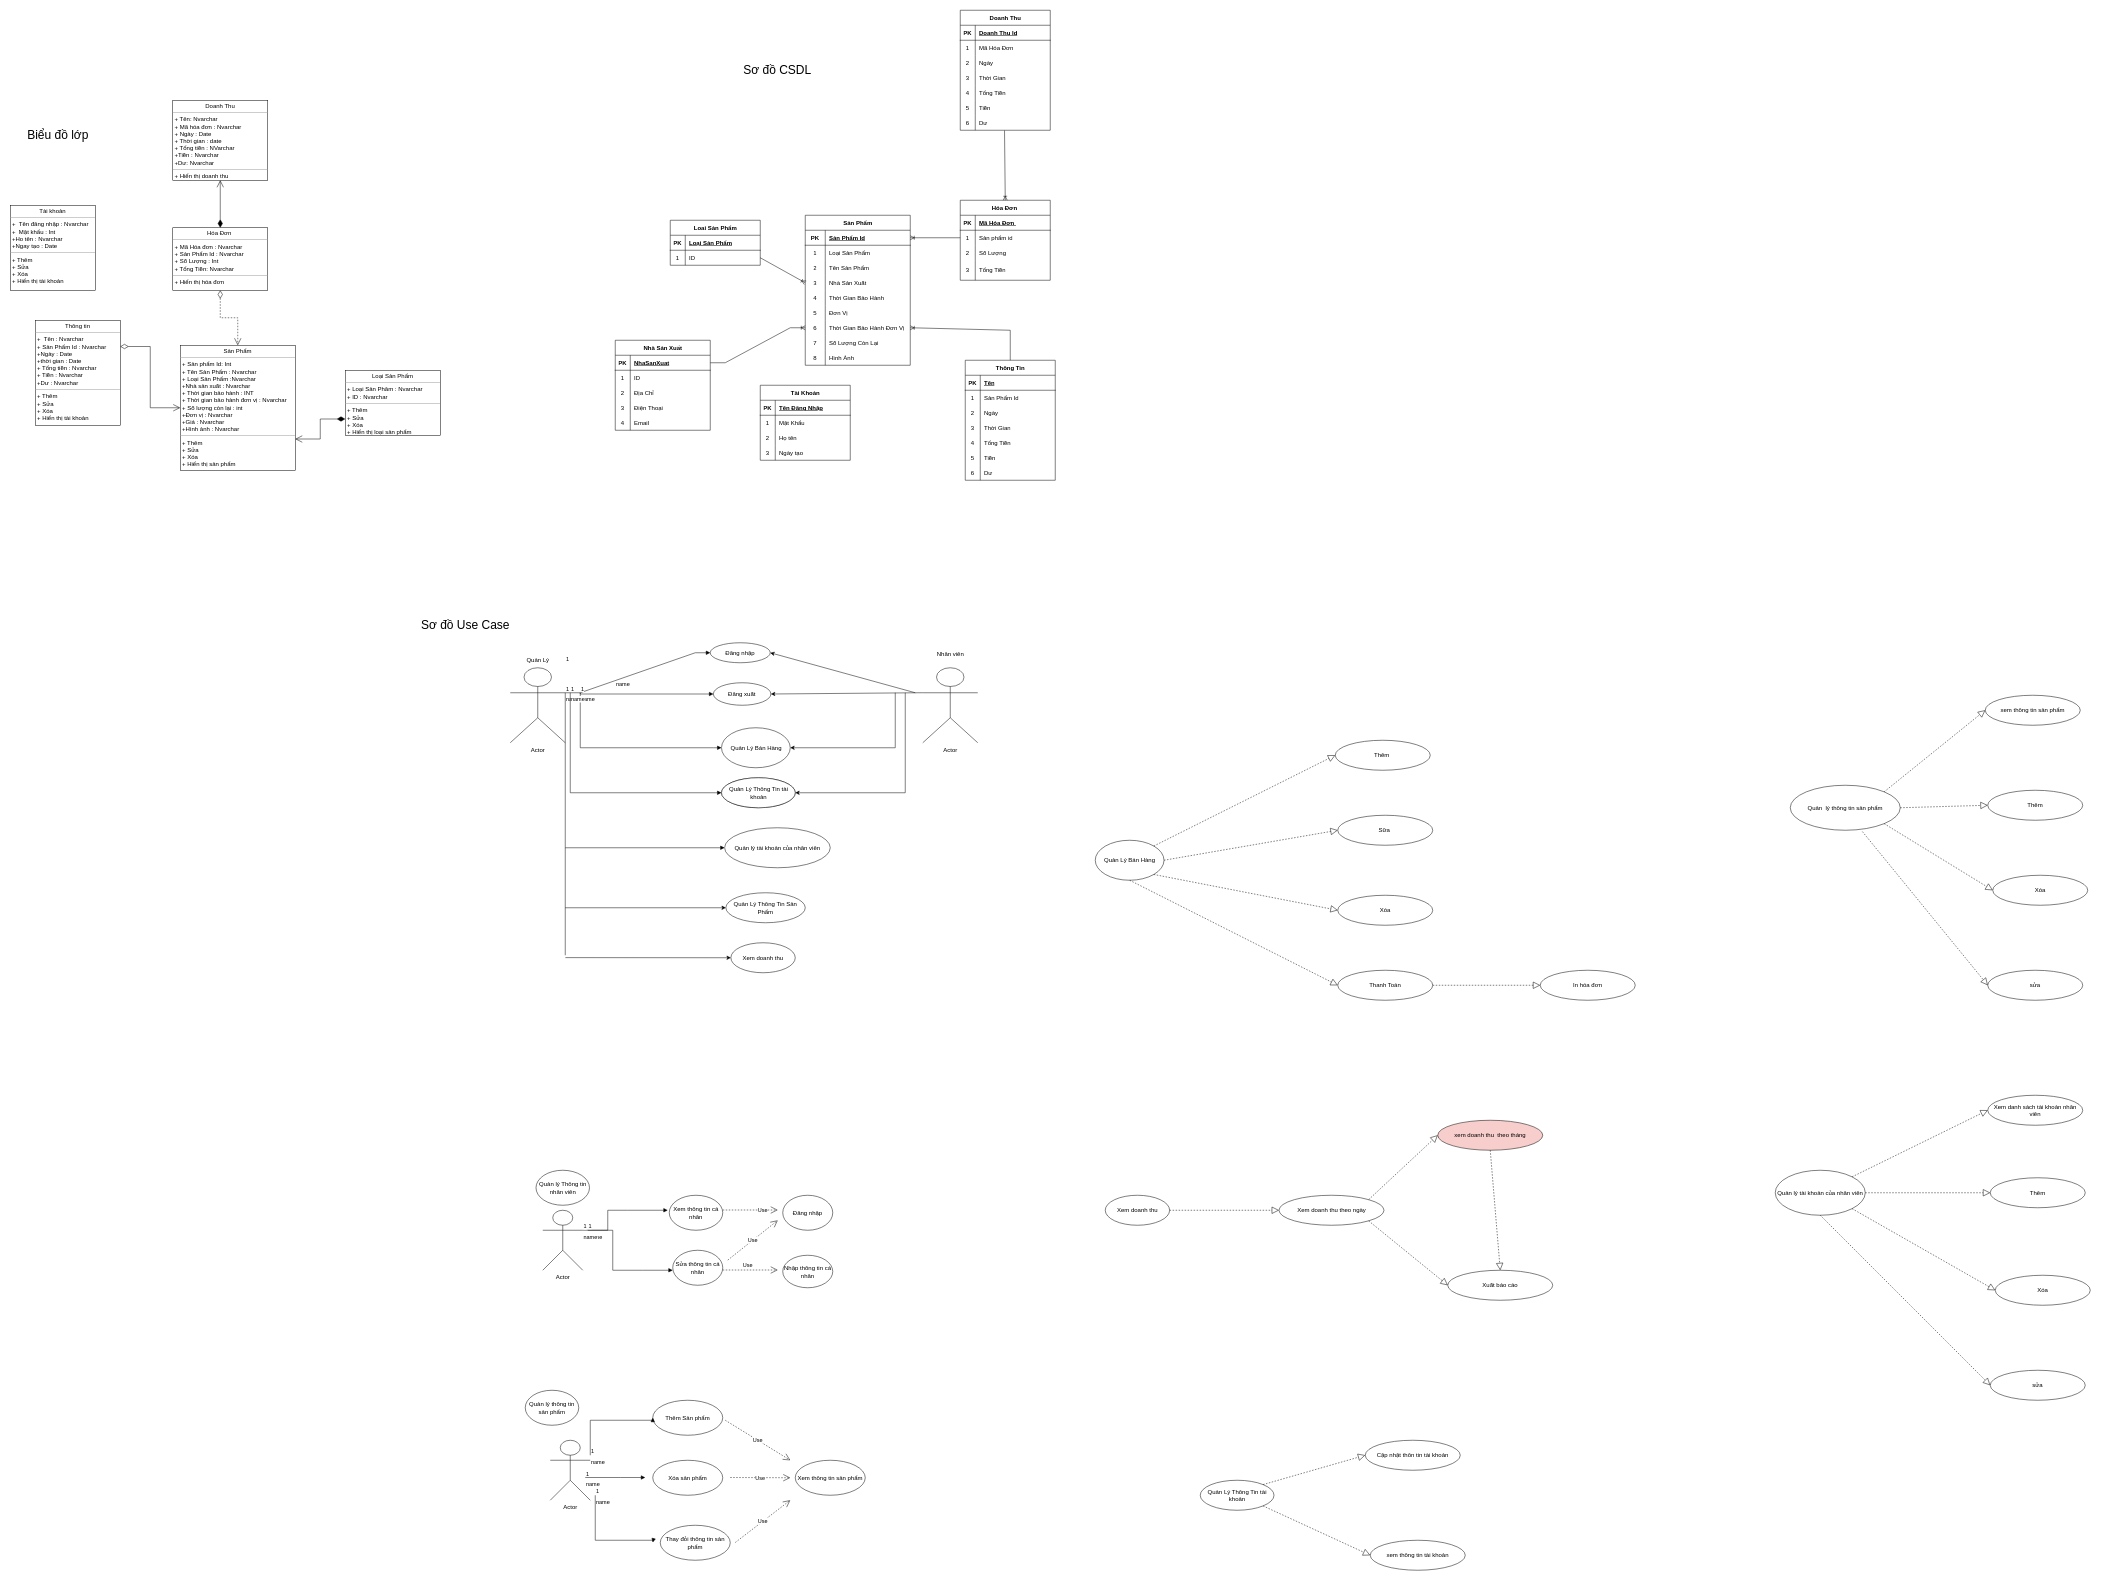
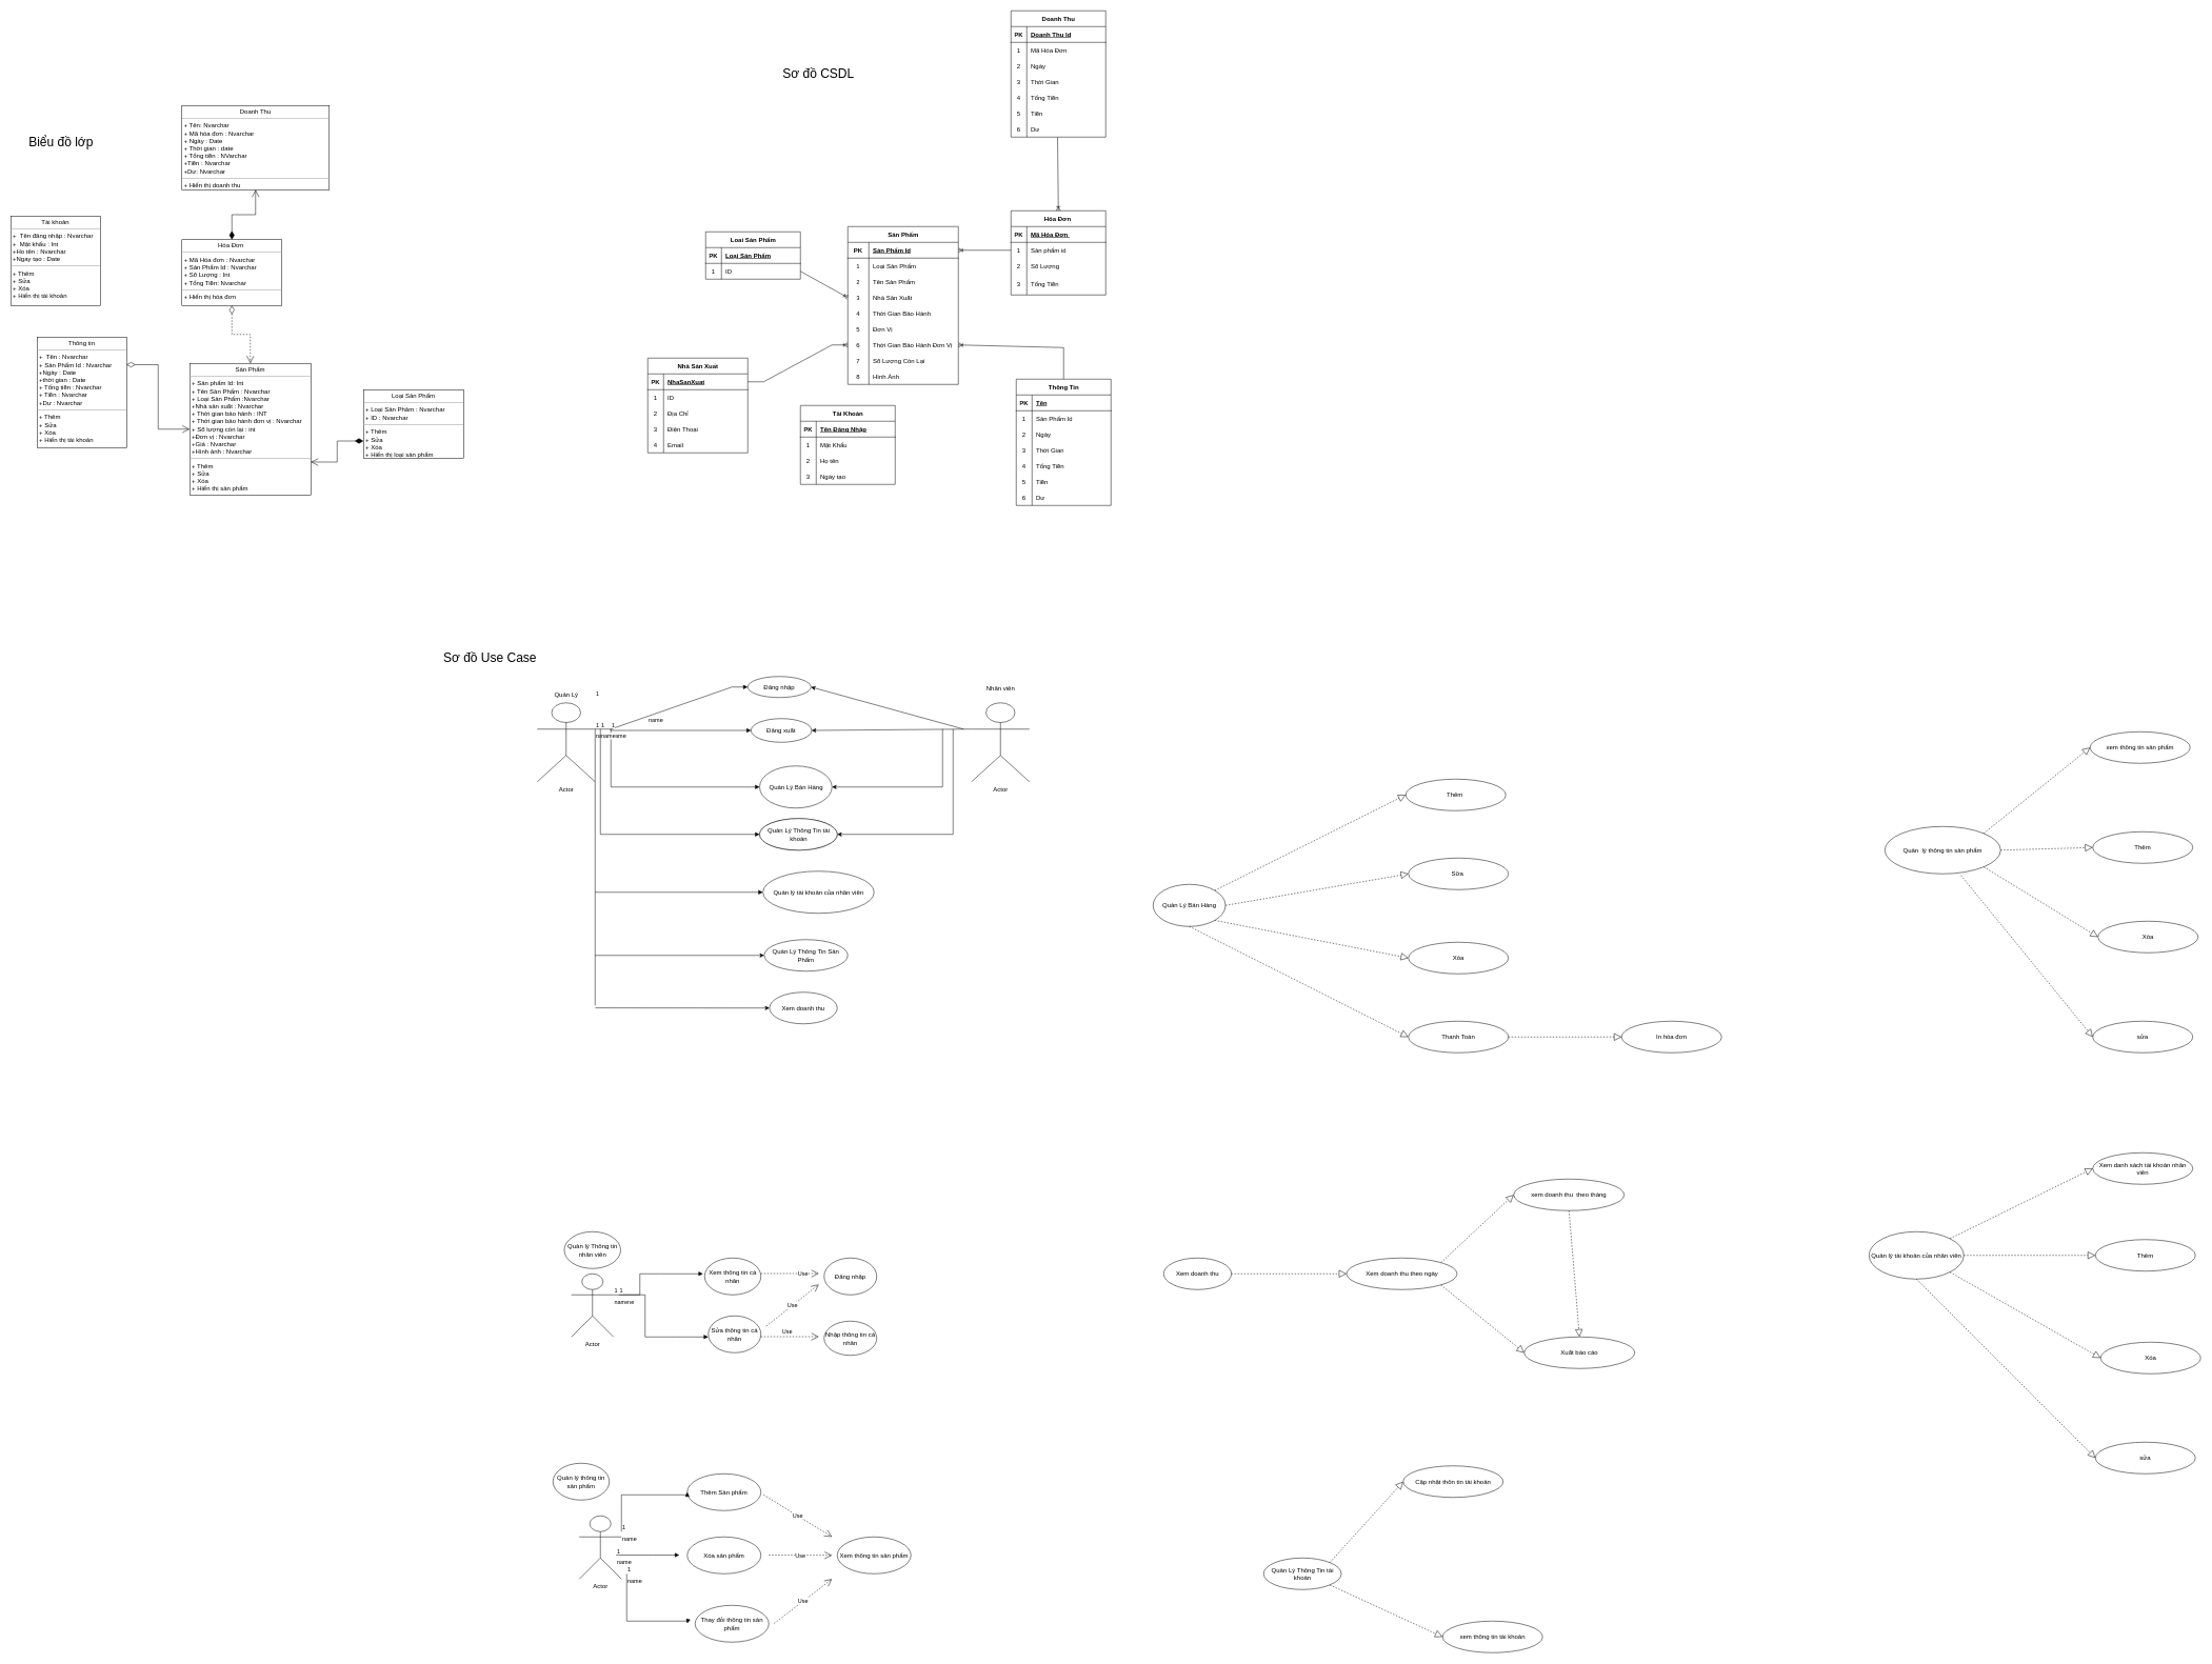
- <mxCell id="133" value="&lt;p style=&quot;margin:0px;margin-top:4px;text-align:center;&quot;&gt;Doanh Thu&lt;/p&gt;&lt;hr size=&quot;1&quot;&gt;&lt;p style=&quot;margin:0px;margin-left:4px;&quot;&gt;+ Tên: Nvarchar&lt;/p&gt;&lt;p style=&quot;margin:0px;margin-left:4px;&quot;&gt;+ Mã hóa đơn : Nvarchar&lt;/p&gt;&lt;p style=&quot;margin:0px;margin-left:4px;&quot;&gt;+ Ngày : Date&lt;/p&gt;&lt;p style=&quot;margin:0px;margin-left:4px;&quot;&gt;+ Thời gian : date&lt;/p&gt;&lt;p style=&quot;margin:0px;margin-left:4px;&quot;&gt;+ Tổng tiền : NVarchar&lt;/p&gt;&lt;p style=&quot;margin:0px;margin-left:4px;&quot;&gt;+Tiền : Nvarchar&lt;/p&gt;&lt;p style=&quot;margin:0px;margin-left:4px;&quot;&gt;+Dư: Nvarchar&lt;/p&gt;&lt;hr size=&quot;1&quot;&gt;&lt;p style=&quot;border-color: var(--border-color); margin: 0px 0px 0px 4px;&quot;&gt;+ Hiển thị doanh thu&amp;nbsp;&lt;/p&gt;&lt;p style=&quot;margin:0px;margin-left:4px;&quot;&gt;&lt;br&gt;&lt;/p&gt;" style="verticalAlign=top;align=left;overflow=fill;fontSize=12;fontFamily=Helvetica;html=1;whiteSpace=wrap;" vertex="1" parent="1"><mxGeometry x="345" y="200" width="190" height="160" as="geometry" /></mxCell>
+ <mxCell id="133" value="&lt;p style=&quot;margin:0px;margin-top:4px;text-align:center;&quot;&gt;Doanh Thu&lt;/p&gt;&lt;hr size=&quot;1&quot;&gt;&lt;p style=&quot;margin:0px;margin-left:4px;&quot;&gt;+ Tên: Nvarchar&lt;/p&gt;&lt;p style=&quot;margin:0px;margin-left:4px;&quot;&gt;+ Mã hóa đơn : Nvarchar&lt;/p&gt;&lt;p style=&quot;margin:0px;margin-left:4px;&quot;&gt;+ Ngày : Date&lt;/p&gt;&lt;p style=&quot;margin:0px;margin-left:4px;&quot;&gt;+ Thời gian : date&lt;/p&gt;&lt;p style=&quot;margin:0px;margin-left:4px;&quot;&gt;+ Tổng tiền : NVarchar&lt;/p&gt;&lt;p style=&quot;margin:0px;margin-left:4px;&quot;&gt;+Tiền : Nvarchar&lt;/p&gt;&lt;p style=&quot;margin:0px;margin-left:4px;&quot;&gt;+Dư: Nvarchar&lt;/p&gt;&lt;hr size=&quot;1&quot;&gt;&lt;p style=&quot;border-color: var(--border-color); margin: 0px 0px 0px 4px;&quot;&gt;+ Hiển thị doanh thu&amp;nbsp;&lt;/p&gt;&lt;p style=&quot;margin:0px;margin-left:4px;&quot;&gt;&lt;br&gt;&lt;/p&gt;" style="verticalAlign=top;align=left;overflow=fill;fontSize=12;fontFamily=Helvetica;html=1;whiteSpace=wrap;" vertex="1" parent="1"><mxGeometry x="345" y="200" width="280" height="160" as="geometry" /></mxCell>
- <mxCell id="208" value="xem doanh thu&amp;nbsp; theo tháng" style="ellipse;whiteSpace=wrap;html=1;fillColor=#f8cecc;" vertex="1" parent="1"><mxGeometry x="2875" y="2240" width="210" height="60" as="geometry" /></mxCell>
+ <mxCell id="208" value="xem doanh thu&amp;nbsp; theo tháng" style="ellipse;whiteSpace=wrap;html=1;" vertex="1" parent="1"><mxGeometry x="2875" y="2240" width="210" height="60" as="geometry" /></mxCell>
- <mxCell id="233" value="Cập nhật thôn tin tài khoản" style="ellipse;whiteSpace=wrap;html=1;" vertex="1" parent="1"><mxGeometry x="2730" y="2880" width="190" height="60" as="geometry" /></mxCell>
+ <mxCell id="233" value="Cập nhật thôn tin tài khoản" style="ellipse;whiteSpace=wrap;html=1;" vertex="1" parent="1"><mxGeometry x="2665" y="2785" width="190" height="60" as="geometry" /></mxCell>
